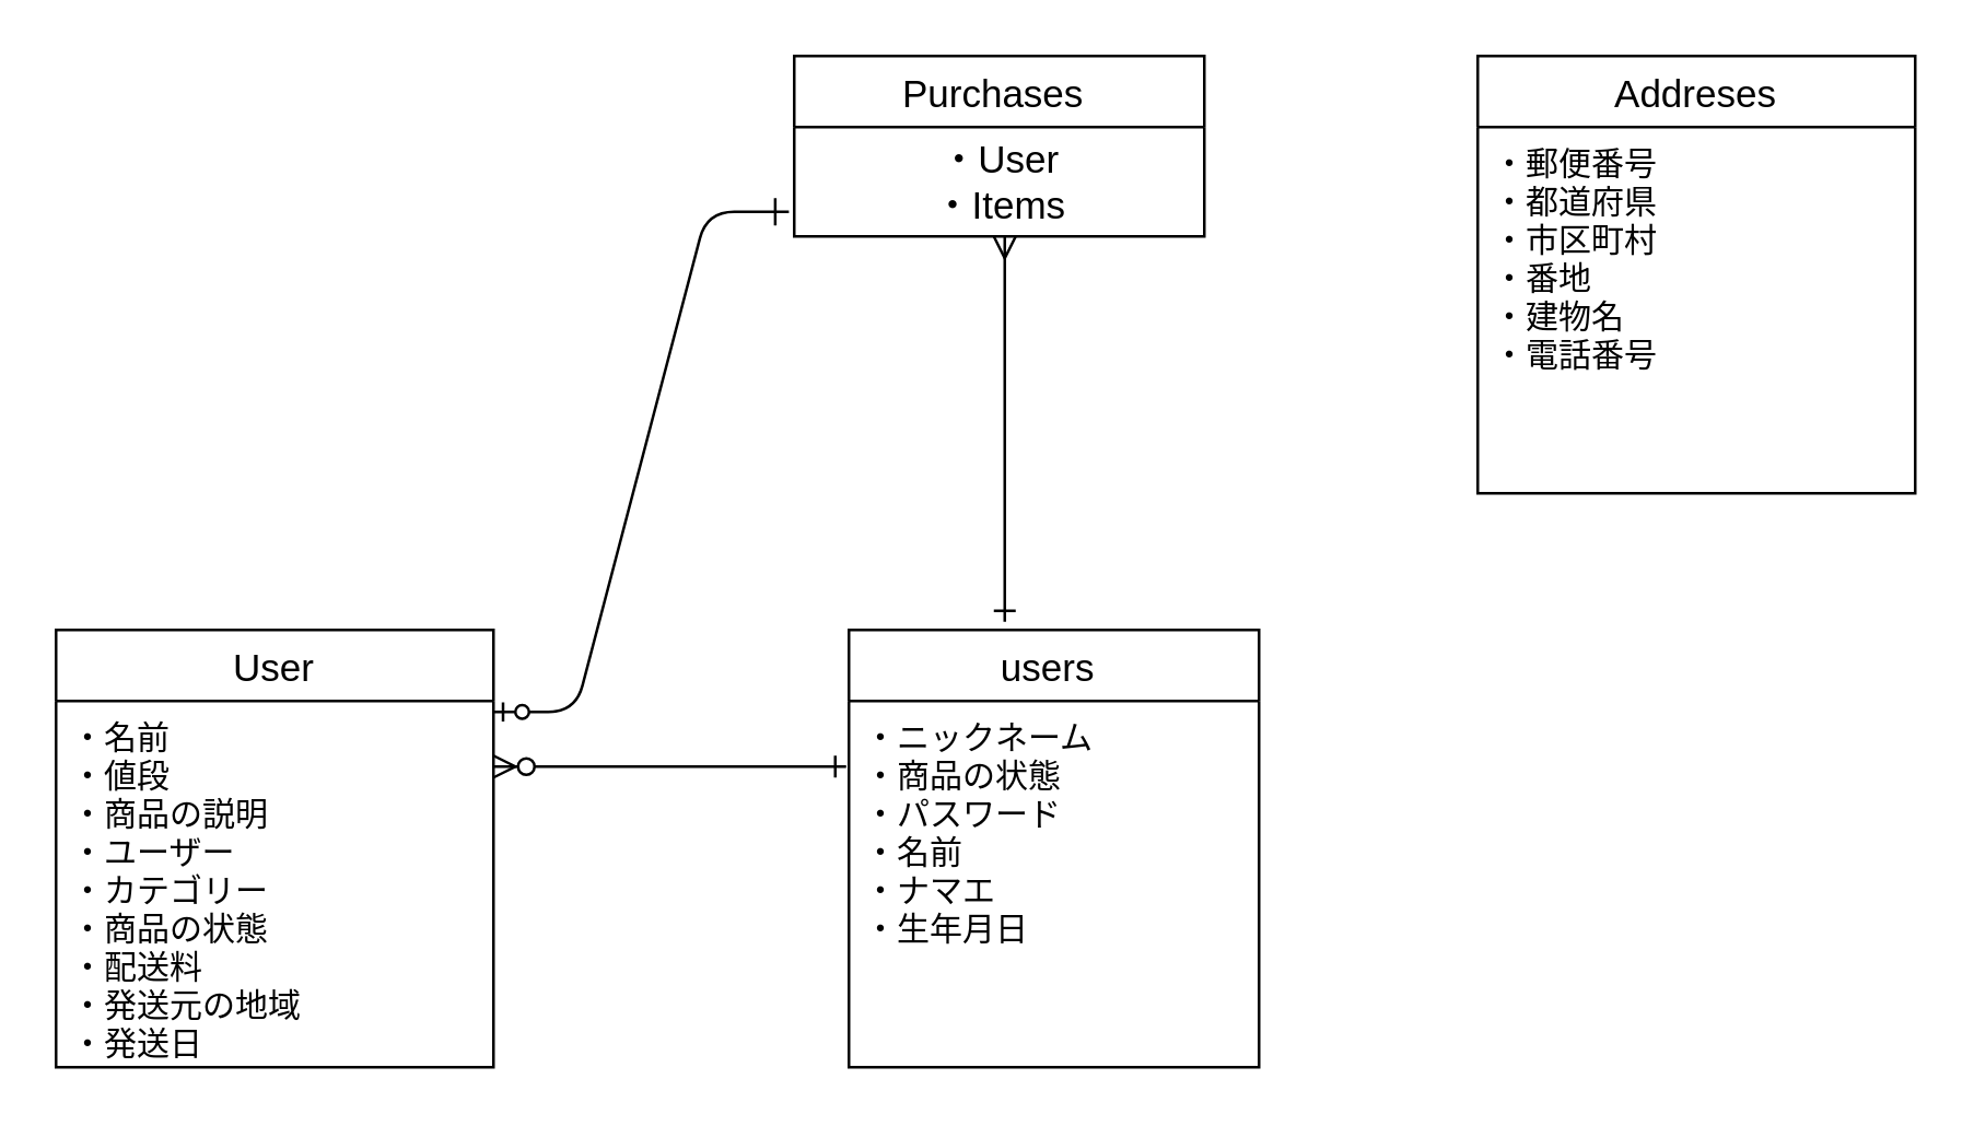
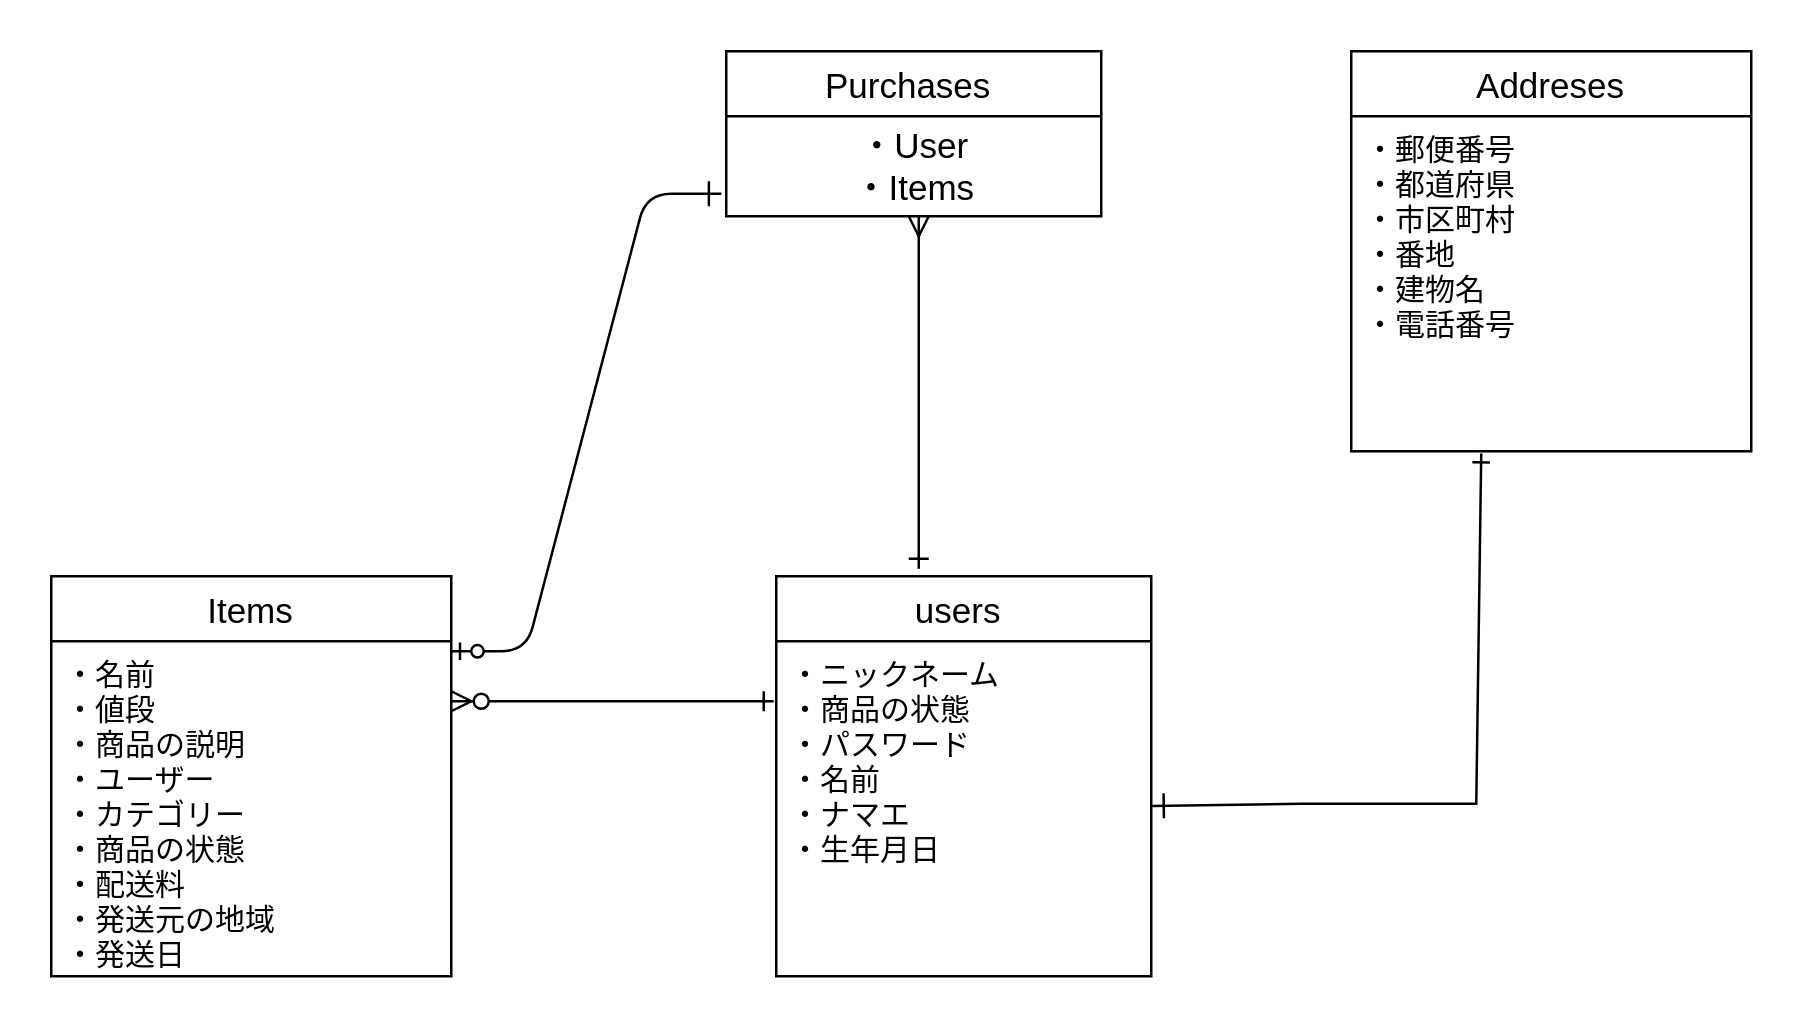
- <mxCell id="4" value="User" style="swimlane;fontStyle=0;childLayout=stackLayout;horizontal=1;startSize=26;horizontalStack=0;resizeParent=1;resizeParentMax=0;resizeLast=0;collapsible=1;marginBottom=0;align=center;fontSize=14;" vertex="1" parent="1"><mxGeometry x="20" y="230" width="160" height="160" as="geometry" /></mxCell>
+ <mxCell id="4" value="Items" style="swimlane;fontStyle=0;childLayout=stackLayout;horizontal=1;startSize=26;horizontalStack=0;resizeParent=1;resizeParentMax=0;resizeLast=0;collapsible=1;marginBottom=0;align=center;fontSize=14;" vertex="1" parent="1"><mxGeometry x="20" y="230" width="160" height="160" as="geometry" /></mxCell>
+ <mxCell id="6" style="edgeStyle=none;rounded=0;orthogonalLoop=1;jettySize=auto;html=1;startArrow=ERone;startFill=0;startSize=5;sourcePerimeterSpacing=7;endArrow=ERone;endFill=0;endSize=8;fontSize=14;exitX=0.325;exitY=1.007;exitDx=0;exitDy=0;exitPerimeter=0;" edge="1" parent="1" source="8" target="3"><mxGeometry relative="1" as="geometry"><mxPoint x="500" y="310" as="targetPoint" /><Array as="points"><mxPoint x="590" y="321" /><mxPoint x="530" y="321" /><mxPoint x="520" y="321" /></Array></mxGeometry></mxCell>
